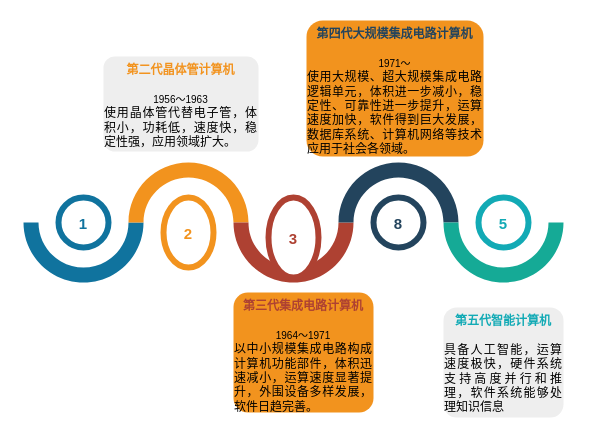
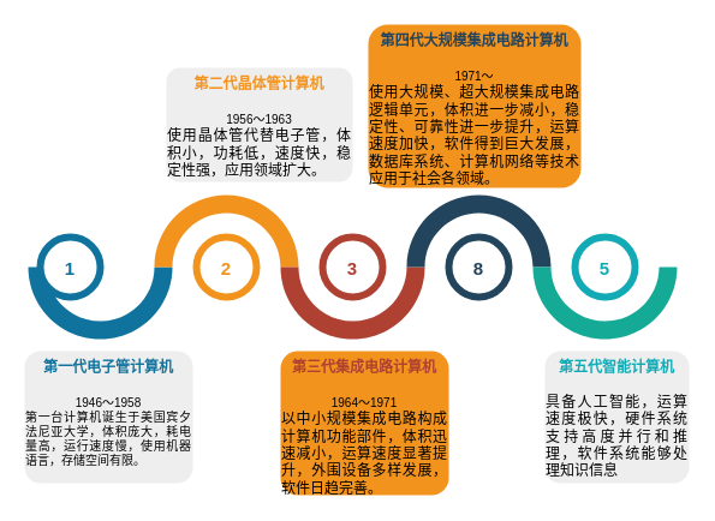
- <mxCell id="11" value="&lt;font&gt;&lt;font color=&quot;#f2931e&quot;&gt;&lt;b&gt;第二代晶体管计算机&lt;/b&gt;&lt;/font&gt;&lt;br&gt;&lt;br&gt;&lt;span style=&quot;font-size: 10px&quot;&gt;1956～1963&lt;br&gt;&lt;div style=&quot;text-align: justify&quot;&gt;&lt;span style=&quot;font-size: 12px&quot;&gt;使用晶体管代替电子管，体积小，功耗低，速度快，稳定性强，应用领域扩大。&lt;/span&gt;&lt;/div&gt;&lt;/span&gt;&lt;/font&gt;" style="rounded=1;strokeColor=none;fillColor=#EEEEEE;align=center;arcSize=12;verticalAlign=top;whiteSpace=wrap;html=1;fontSize=12;" parent="1" vertex="1"><mxGeometry x="103" y="56" width="155" height="95" as="geometry" /></mxCell>
+ <mxCell id="11" value="&lt;font&gt;&lt;font color=&quot;#f2931e&quot;&gt;&lt;b&gt;第二代晶体管计算机&lt;/b&gt;&lt;/font&gt;&lt;br&gt;&lt;br&gt;&lt;span style=&quot;font-size: 10px&quot;&gt;1956～1963&lt;br&gt;&lt;div style=&quot;text-align: justify&quot;&gt;&lt;span style=&quot;font-size: 12px&quot;&gt;使用晶体管代替电子管，体积小，功耗低，速度快，稳定性强，应用领域扩大。&lt;/span&gt;&lt;/div&gt;&lt;/span&gt;&lt;/font&gt;" style="rounded=1;strokeColor=none;fillColor=#EEEEEE;align=center;arcSize=12;verticalAlign=top;whiteSpace=wrap;html=1;fontSize=12;" parent="1" vertex="1"><mxGeometry x="138" y="56" width="155" height="95" as="geometry" /></mxCell>
- <mxCell id="6" value="1" style="shape=ellipse;strokeWidth=6;strokeColor=#10739E;fontSize=15;html=0;fontStyle=1;fontColor=#10739E;" parent="1" vertex="1"><mxGeometry x="58" y="197" width="50" height="50" as="geometry" /></mxCell>
+ <mxCell id="6" value="1" style="shape=ellipse;strokeWidth=6;strokeColor=#10739E;fontSize=15;html=0;fontStyle=1;fontColor=#10739E;" parent="1" vertex="1"><mxGeometry x="33" y="197" width="50" height="50" as="geometry" /></mxCell>
- <mxCell id="7" value="2" style="shape=ellipse;strokeWidth=6;strokeColor=#F2931E;fontSize=15;html=0;fontStyle=1;fontColor=#F2931E;" parent="1" vertex="1"><mxGeometry x="163" y="197" width="50" height="70" as="geometry" /></mxCell>
+ <mxCell id="7" value="2" style="shape=ellipse;strokeWidth=6;strokeColor=#F2931E;fontSize=15;html=0;fontStyle=1;fontColor=#F2931E;" parent="1" vertex="1"><mxGeometry x="163" y="197" width="50" height="50" as="geometry" /></mxCell>
- <mxCell id="8" value="3" style="shape=ellipse;strokeWidth=6;strokeColor=#AE4132;fontSize=15;html=0;fontStyle=1;fontColor=#AE4132;" parent="1" vertex="1"><mxGeometry x="268" y="197" width="50" height="80" as="geometry" /></mxCell>
+ <mxCell id="8" value="3" style="shape=ellipse;strokeWidth=6;strokeColor=#AE4132;fontSize=15;html=0;fontStyle=1;fontColor=#AE4132;" parent="1" vertex="1"><mxGeometry x="268" y="197" width="50" height="50" as="geometry" /></mxCell>
+ <mxCell id="10" value="&lt;font&gt;&lt;font color=&quot;#10739e&quot;&gt;&lt;b&gt;第一代电子管计算机&lt;/b&gt;&lt;/font&gt;&lt;br&gt;&lt;br&gt;&lt;span style=&quot;font-size: 10px&quot;&gt;1946～1958&lt;br&gt;&lt;div style=&quot;text-align: justify&quot;&gt;&lt;span&gt;第一台计算机诞生于美国宾夕法尼亚大学，体积庞大，耗电量高，运行速度慢，使用机器语言，存储空间有限。&lt;/span&gt;&lt;/div&gt;&lt;/span&gt;&lt;br&gt;&lt;/font&gt;" style="rounded=1;strokeColor=none;fillColor=#EEEEEE;align=center;arcSize=12;verticalAlign=top;whiteSpace=wrap;html=1;fontSize=12;" parent="1" vertex="1"><mxGeometry x="20" y="292" width="140" height="110" as="geometry" /></mxCell>
- <mxCell id="16" value="&lt;font&gt;&lt;font color=&quot;#12aab5&quot;&gt;&lt;b&gt;第五代智能计算机&lt;/b&gt;&lt;/font&gt;&lt;br&gt;&lt;br&gt;&lt;div style=&quot;text-align: justify&quot;&gt;&lt;span&gt;具备人工智能，运算速度极快，硬件系统支持高度并行和推理，软件系统能够处理知识信息&lt;/span&gt;&lt;/div&gt;&lt;/font&gt;" style="rounded=1;strokeColor=none;fillColor=#EEEEEE;align=center;arcSize=12;verticalAlign=top;whiteSpace=wrap;html=1;fontSize=12;" parent="1" vertex="1"><mxGeometry x="443" y="307" width="120" height="110" as="geometry" /></mxCell>
+ <mxCell id="16" value="&lt;font&gt;&lt;font color=&quot;#12aab5&quot;&gt;&lt;b&gt;第五代智能计算机&lt;/b&gt;&lt;/font&gt;&lt;br&gt;&lt;br&gt;&lt;div style=&quot;text-align: justify&quot;&gt;&lt;span&gt;具备人工智能，运算速度极快，硬件系统支持高度并行和推理，软件系统能够处理知识信息&lt;/span&gt;&lt;/div&gt;&lt;/font&gt;" style="rounded=1;strokeColor=none;fillColor=#EEEEEE;align=center;arcSize=12;verticalAlign=top;whiteSpace=wrap;html=1;fontSize=12;" parent="1" vertex="1"><mxGeometry x="453" y="292" width="120" height="110" as="geometry" /></mxCell>
